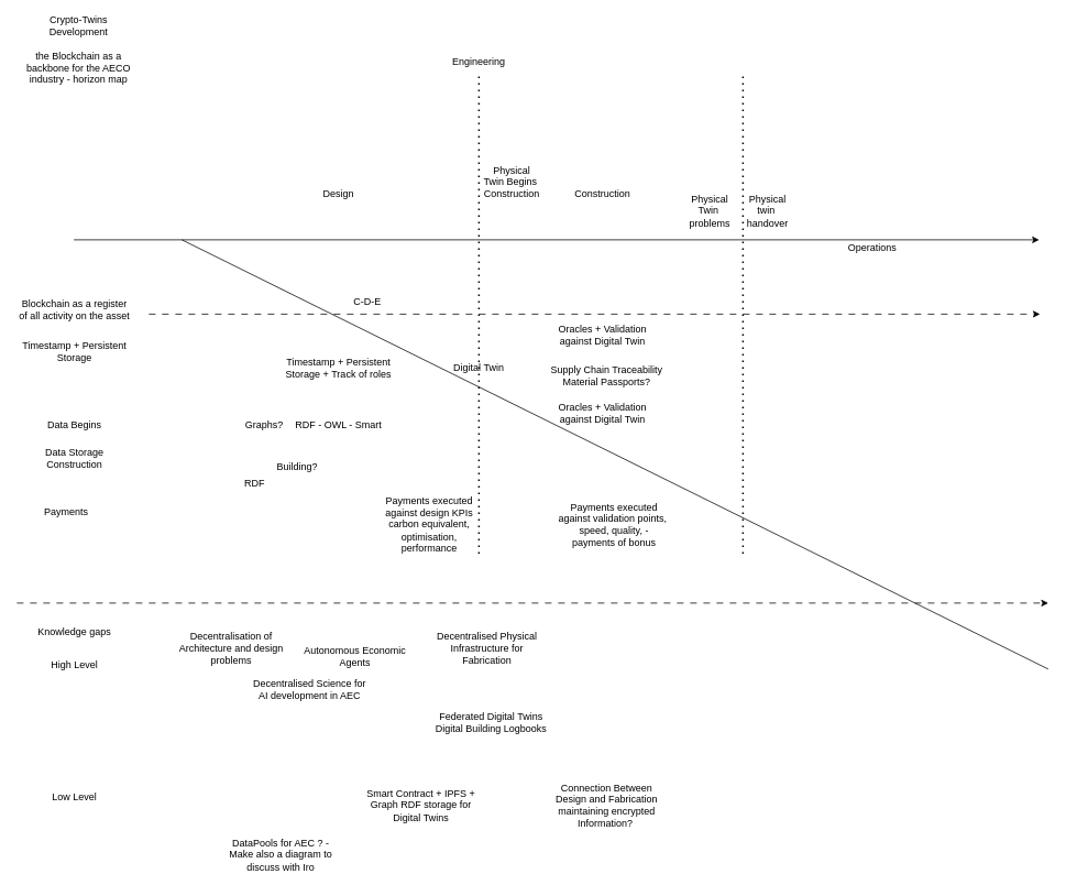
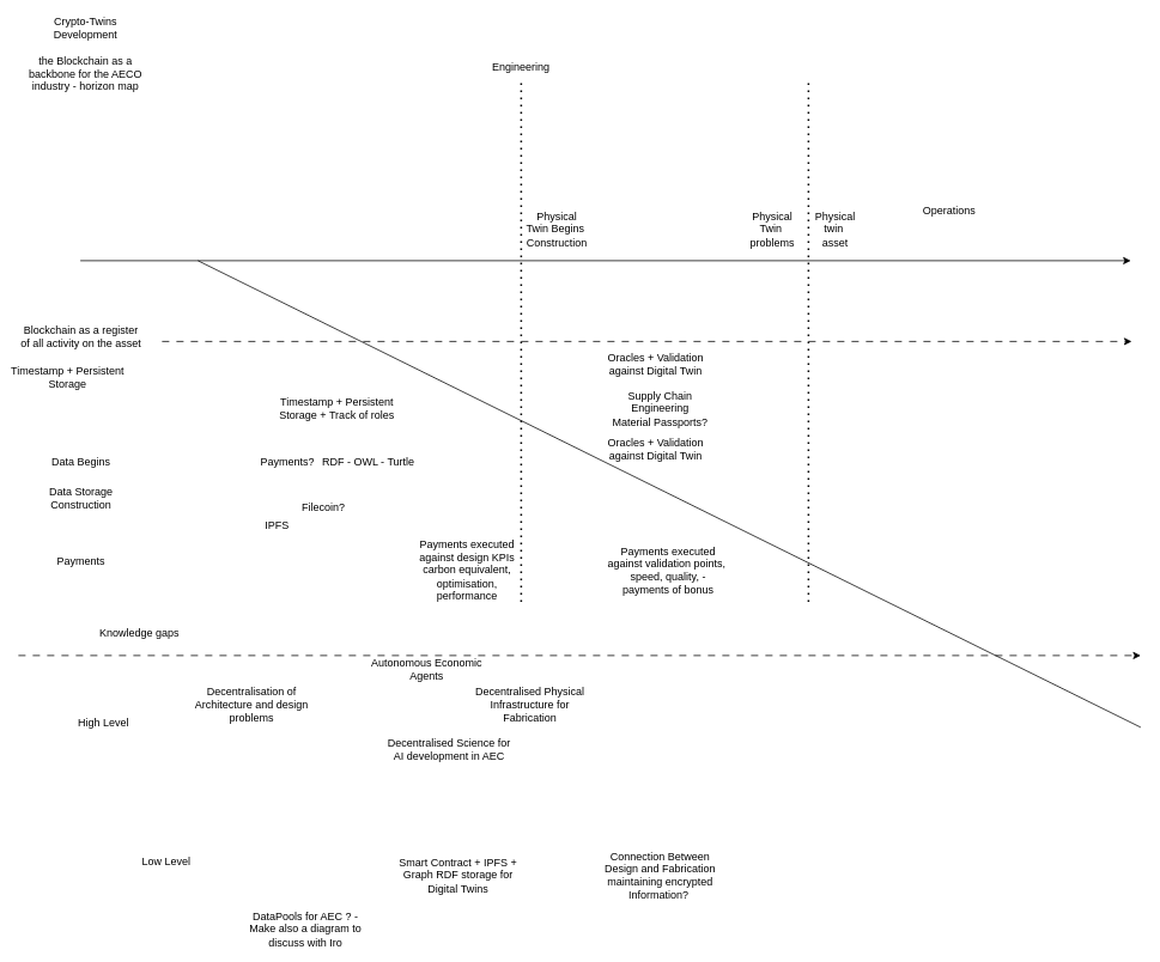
- <mxCell id="17" value="Physical&lt;div&gt;Twin Begins&amp;nbsp;&lt;/div&gt;&lt;div&gt;Construction&lt;/div&gt;" style="text;html=1;align=center;verticalAlign=middle;whiteSpace=wrap;rounded=0;" vertex="1" parent="1"><mxGeometry x="550" y="205" width="140" height="30" as="geometry" /></mxCell>
+ <mxCell id="17" value="Physical&lt;div&gt;Twin Begins&amp;nbsp;&lt;/div&gt;&lt;div&gt;Construction&lt;/div&gt;" style="text;html=1;align=center;verticalAlign=middle;whiteSpace=wrap;rounded=0;" vertex="1" parent="1"><mxGeometry x="550" y="240" width="140" height="30" as="geometry" /></mxCell>
- <mxCell id="3" value="Design" style="text;html=1;align=center;verticalAlign=middle;whiteSpace=wrap;rounded=0;" vertex="1" parent="1"><mxGeometry x="380" y="220" width="60" height="30" as="geometry" /></mxCell>
- <mxCell id="4" value="Construction" style="text;html=1;align=center;verticalAlign=middle;whiteSpace=wrap;rounded=0;" vertex="1" parent="1"><mxGeometry x="700" y="220" width="60" height="30" as="geometry" /></mxCell>
- <mxCell id="24" value="Physical&lt;div&gt;twin&amp;nbsp;&lt;/div&gt;&lt;div&gt;handover&lt;/div&gt;" style="text;html=1;align=center;verticalAlign=middle;whiteSpace=wrap;rounded=0;" vertex="1" parent="1"><mxGeometry x="860" y="240" width="140" height="30" as="geometry" /></mxCell>
+ <mxCell id="24" value="Physical&lt;div&gt;twin&amp;nbsp;&lt;/div&gt;&lt;div&gt;asset&lt;/div&gt;" style="text;html=1;align=center;verticalAlign=middle;whiteSpace=wrap;rounded=0;" vertex="1" parent="1"><mxGeometry x="860" y="240" width="140" height="30" as="geometry" /></mxCell>
- <mxCell id="6" value="Operations" style="text;html=1;align=center;verticalAlign=middle;whiteSpace=wrap;rounded=0;" vertex="1" parent="1"><mxGeometry x="1027" y="285" width="60" height="30" as="geometry" /></mxCell>
+ <mxCell id="6" value="Operations" style="text;html=1;align=center;verticalAlign=middle;whiteSpace=wrap;rounded=0;" vertex="1" parent="1"><mxGeometry x="1027" y="220" width="60" height="30" as="geometry" /></mxCell>
- <mxCell id="12" value="C-D-E" style="text;html=1;align=center;verticalAlign=middle;whiteSpace=wrap;rounded=0;" vertex="1" parent="1"><mxGeometry x="410" y="350" width="70" height="30" as="geometry" /></mxCell>
- <mxCell id="13" value="Timestamp + Persistent Storage" style="text;html=1;align=center;verticalAlign=middle;whiteSpace=wrap;rounded=0;" vertex="1" parent="1"><mxGeometry x="20" y="410" width="140" height="30" as="geometry" /></mxCell>
+ <mxCell id="13" value="Timestamp + Persistent Storage" style="text;html=1;align=center;verticalAlign=middle;whiteSpace=wrap;rounded=0;" vertex="1" parent="1"><mxGeometry x="5" y="405" width="140" height="30" as="geometry" /></mxCell>
- <mxCell id="14" value="Timestamp + Persistent Storage + Track of roles" style="text;html=1;align=center;verticalAlign=middle;whiteSpace=wrap;rounded=0;" vertex="1" parent="1"><mxGeometry x="340" y="430" width="140" height="30" as="geometry" /></mxCell>
+ <mxCell id="14" value="Timestamp + Persistent Storage + Track of roles" style="text;html=1;align=center;verticalAlign=middle;whiteSpace=wrap;rounded=0;" vertex="1" parent="1"><mxGeometry x="305" y="440" width="140" height="30" as="geometry" /></mxCell>
- <mxCell id="16" value="Digital Twin" style="text;html=1;align=center;verticalAlign=middle;whiteSpace=wrap;rounded=0;" vertex="1" parent="1"><mxGeometry x="510" y="430" width="140" height="30" as="geometry" /></mxCell>
- <mxCell id="42" value="Supply Chain Traceability&lt;div&gt;Material Passports?&lt;/div&gt;" style="text;html=1;align=center;verticalAlign=middle;whiteSpace=wrap;rounded=0;" vertex="1" parent="1"><mxGeometry x="665" y="440" width="140" height="30" as="geometry" /></mxCell>
+ <mxCell id="42" value="Supply Chain Engineering&lt;div&gt;Material Passports?&lt;/div&gt;" style="text;html=1;align=center;verticalAlign=middle;whiteSpace=wrap;rounded=0;" vertex="1" parent="1"><mxGeometry x="665" y="440" width="140" height="30" as="geometry" /></mxCell>
- <mxCell id="32" value="Graphs?" style="text;html=1;align=center;verticalAlign=middle;whiteSpace=wrap;rounded=0;" vertex="1" parent="1"><mxGeometry x="250" y="499" width="140" height="30" as="geometry" /></mxCell>
+ <mxCell id="32" value="Payments?" style="text;html=1;align=center;verticalAlign=middle;whiteSpace=wrap;rounded=0;" vertex="1" parent="1"><mxGeometry x="250" y="499" width="140" height="30" as="geometry" /></mxCell>
- <mxCell id="35" value="RDF - OWL - Smart" style="text;html=1;align=center;verticalAlign=middle;whiteSpace=wrap;rounded=0;" vertex="1" parent="1"><mxGeometry x="340" y="499" width="140" height="30" as="geometry" /></mxCell>
+ <mxCell id="35" value="RDF - OWL - Turtle" style="text;html=1;align=center;verticalAlign=middle;whiteSpace=wrap;rounded=0;" vertex="1" parent="1"><mxGeometry x="340" y="499" width="140" height="30" as="geometry" /></mxCell>
- <mxCell id="38" value="Building?" style="text;html=1;align=center;verticalAlign=middle;whiteSpace=wrap;rounded=0;" vertex="1" parent="1"><mxGeometry x="330" y="550" width="60" height="30" as="geometry" /></mxCell>
+ <mxCell id="38" value="Filecoin?" style="text;html=1;align=center;verticalAlign=middle;whiteSpace=wrap;rounded=0;" vertex="1" parent="1"><mxGeometry x="330" y="550" width="60" height="30" as="geometry" /></mxCell>
- <mxCell id="37" value="RDF&amp;nbsp;" style="text;html=1;align=center;verticalAlign=middle;whiteSpace=wrap;rounded=0;" vertex="1" parent="1"><mxGeometry x="280" y="570" width="60" height="30" as="geometry" /></mxCell>
+ <mxCell id="37" value="IPFS&amp;nbsp;" style="text;html=1;align=center;verticalAlign=middle;whiteSpace=wrap;rounded=0;" vertex="1" parent="1"><mxGeometry x="280" y="570" width="60" height="30" as="geometry" /></mxCell>
- <mxCell id="20" value="Payments" style="text;html=1;align=center;verticalAlign=middle;whiteSpace=wrap;rounded=0;" vertex="1" parent="1"><mxGeometry x="10" y="605" width="140" height="30" as="geometry" /></mxCell>
+ <mxCell id="20" value="Payments" style="text;html=1;align=center;verticalAlign=middle;whiteSpace=wrap;rounded=0;" vertex="1" parent="1"><mxGeometry x="20" y="610" width="140" height="30" as="geometry" /></mxCell>
- <mxCell id="27" value="Knowledge gaps" style="text;html=1;align=center;verticalAlign=middle;whiteSpace=wrap;rounded=0;" vertex="1" parent="1"><mxGeometry x="20" y="750" width="140" height="30" as="geometry" /></mxCell>
+ <mxCell id="27" value="Knowledge gaps" style="text;html=1;align=center;verticalAlign=middle;whiteSpace=wrap;rounded=0;" vertex="1" parent="1"><mxGeometry x="85" y="690" width="140" height="30" as="geometry" /></mxCell>
- <mxCell id="28" value="Autonomous Economic Agents" style="text;html=1;align=center;verticalAlign=middle;whiteSpace=wrap;rounded=0;" vertex="1" parent="1"><mxGeometry x="360" y="780" width="140" height="30" as="geometry" /></mxCell>
+ <mxCell id="28" value="Autonomous Economic Agents" style="text;html=1;align=center;verticalAlign=middle;whiteSpace=wrap;rounded=0;" vertex="1" parent="1"><mxGeometry x="405" y="730" width="140" height="30" as="geometry" /></mxCell>
- <mxCell id="33" value="High Level" style="text;html=1;align=center;verticalAlign=middle;whiteSpace=wrap;rounded=0;" vertex="1" parent="1"><mxGeometry x="20" y="790" width="140" height="30" as="geometry" /></mxCell>
+ <mxCell id="33" value="High Level" style="text;html=1;align=center;verticalAlign=middle;whiteSpace=wrap;rounded=0;" vertex="1" parent="1"><mxGeometry x="45" y="790" width="140" height="30" as="geometry" /></mxCell>
- <mxCell id="30" value="Decentralised Science for AI development in AEC" style="text;html=1;align=center;verticalAlign=middle;whiteSpace=wrap;rounded=0;" vertex="1" parent="1"><mxGeometry x="305" y="820" width="140" height="30" as="geometry" /></mxCell>
+ <mxCell id="30" value="Decentralised Science for AI development in AEC" style="text;html=1;align=center;verticalAlign=middle;whiteSpace=wrap;rounded=0;" vertex="1" parent="1"><mxGeometry x="430" y="820" width="140" height="30" as="geometry" /></mxCell>
- <mxCell id="39" value="Federated Digital Twins&lt;div&gt;Digital Building Logbooks&lt;/div&gt;" style="text;html=1;align=center;verticalAlign=middle;whiteSpace=wrap;rounded=0;" vertex="1" parent="1"><mxGeometry x="525" y="860" width="140" height="30" as="geometry" /></mxCell>
- <mxCell id="34" value="Low Level" style="text;html=1;align=center;verticalAlign=middle;whiteSpace=wrap;rounded=0;" vertex="1" parent="1"><mxGeometry x="20" y="950" width="140" height="30" as="geometry" /></mxCell>
+ <mxCell id="34" value="Low Level" style="text;html=1;align=center;verticalAlign=middle;whiteSpace=wrap;rounded=0;" vertex="1" parent="1"><mxGeometry x="115" y="945" width="140" height="30" as="geometry" /></mxCell>
